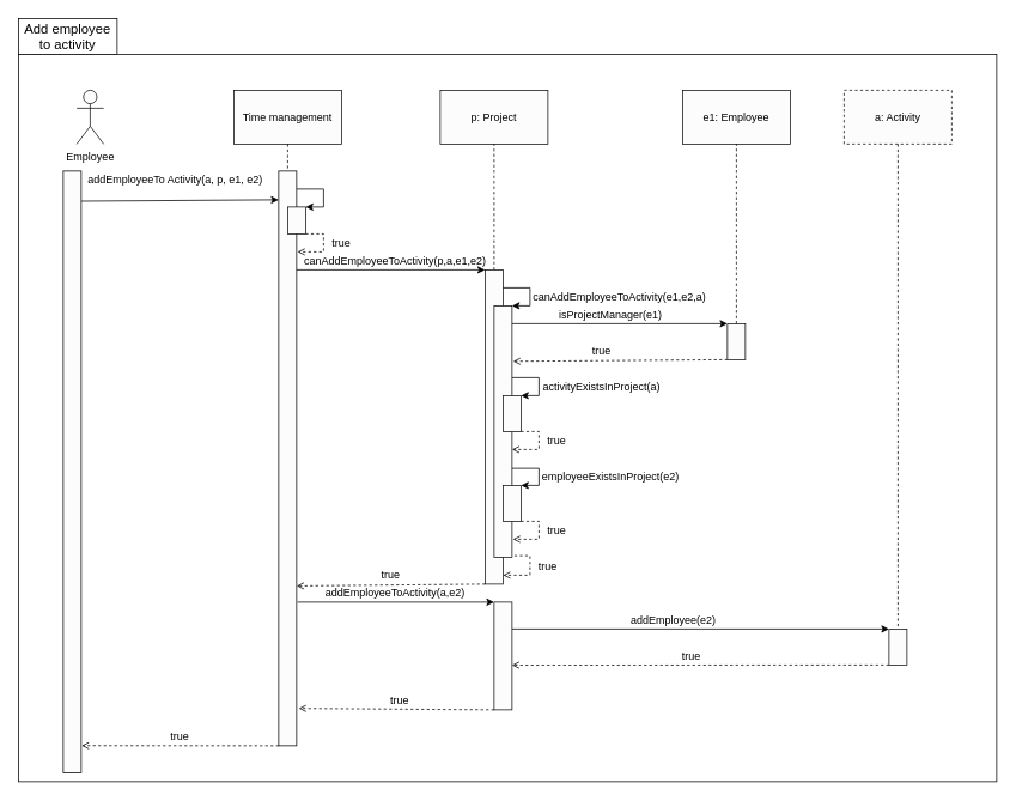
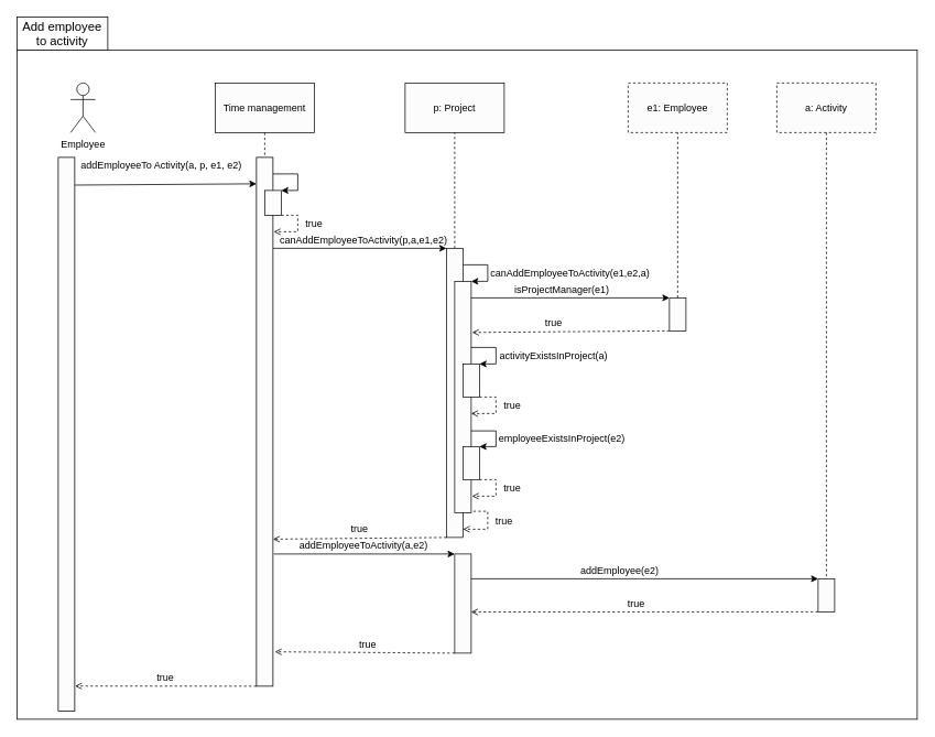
- <mxCell id="7" value="e1: Employee" style="rounded=0;whiteSpace=wrap;html=1;fillColor=#FCFCFC;strokeColor=#0F0F0F;" parent="1" vertex="1"><mxGeometry x="760" y="100" width="120" height="60" as="geometry" /></mxCell>
+ <mxCell id="7" value="e1: Employee" style="rounded=0;whiteSpace=wrap;html=1;fillColor=#FCFCFC;strokeColor=#0F0F0F;dashed=1;" parent="1" vertex="1"><mxGeometry x="760" y="100" width="120" height="60" as="geometry" /></mxCell>
